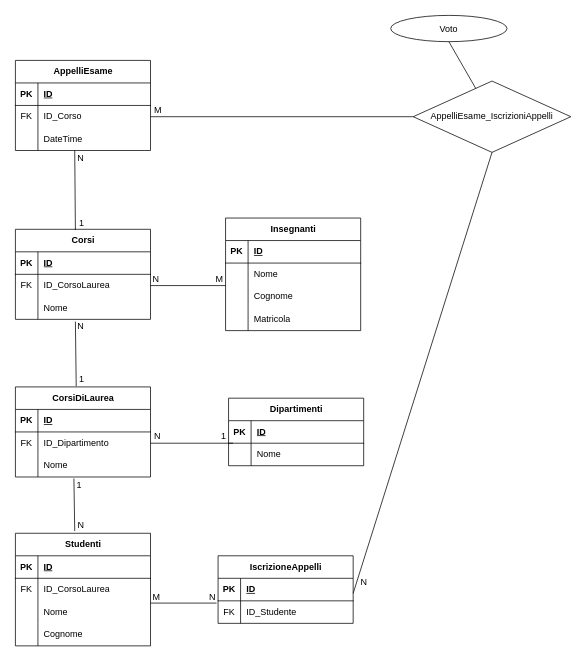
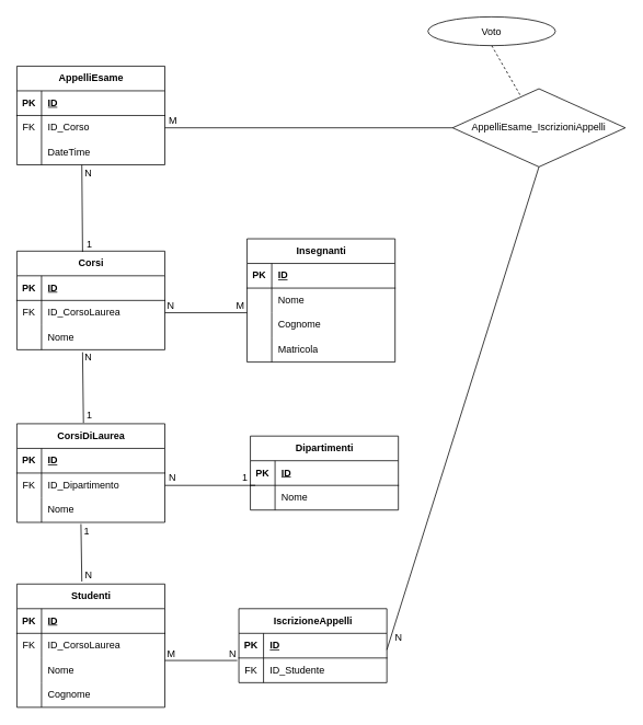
- <mxCell id="94" value="" style="endArrow=none;html=1;rounded=0;exitX=0.5;exitY=1;exitDx=0;exitDy=0;" parent="1" source="90" target="91" edge="1"><mxGeometry relative="1" as="geometry"><mxPoint x="310" y="260" as="sourcePoint" /><mxPoint x="470" y="260" as="targetPoint" /></mxGeometry></mxCell>
+ <mxCell id="94" value="" style="endArrow=none;html=1;rounded=0;exitX=0.5;exitY=1;exitDx=0;exitDy=0;dashed=1;" parent="1" source="90" target="91" edge="1"><mxGeometry relative="1" as="geometry"><mxPoint x="310" y="260" as="sourcePoint" /><mxPoint x="470" y="260" as="targetPoint" /></mxGeometry></mxCell>
